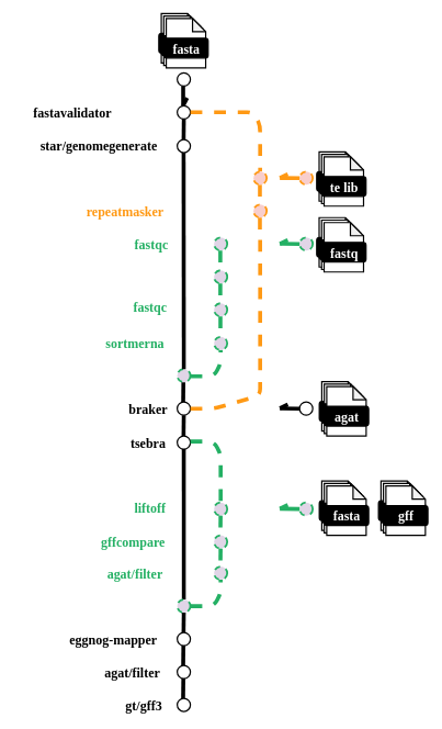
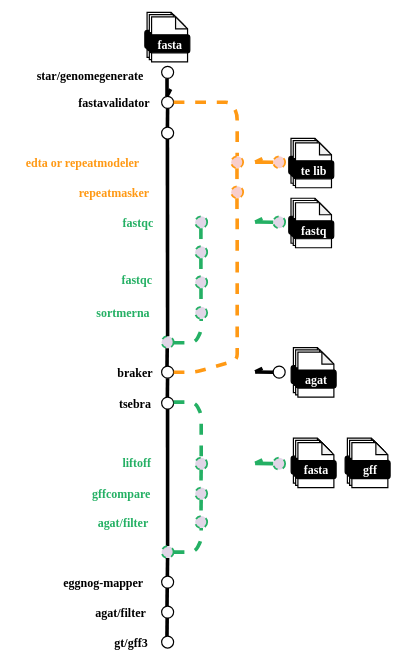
- <mxCell id="10" value="&lt;font face=&quot;Maven Pro&quot; data-font-src=&quot;https://fonts.googleapis.com/css?family=Maven+Pro&quot; style=&quot;font-size: 20px;&quot;&gt;fastavalidator&lt;/font&gt;" style="text;html=1;align=center;verticalAlign=middle;whiteSpace=wrap;rounded=0;fontStyle=1" parent="1" vertex="1"><mxGeometry x="45" y="155" width="130" height="30" as="geometry" /></mxCell>
+ <mxCell id="10" value="&lt;font face=&quot;Maven Pro&quot; data-font-src=&quot;https://fonts.googleapis.com/css?family=Maven+Pro&quot; style=&quot;font-size: 20px;&quot;&gt;fastavalidator&lt;/font&gt;" style="text;html=1;align=center;verticalAlign=middle;whiteSpace=wrap;rounded=0;fontStyle=1" parent="1" vertex="1"><mxGeometry x="125" y="155" width="130" height="30" as="geometry" /></mxCell>
- <mxCell id="13" value="&lt;font face=&quot;Maven Pro&quot;&gt;&lt;span style=&quot;font-size: 20px;&quot;&gt;star/genomegenerate&lt;/span&gt;&lt;/font&gt;" style="text;html=1;align=center;verticalAlign=middle;whiteSpace=wrap;rounded=0;fontStyle=1" parent="1" vertex="1"><mxGeometry x="45" y="206.25" width="210" height="30" as="geometry" /></mxCell>
+ <mxCell id="13" value="&lt;font face=&quot;Maven Pro&quot;&gt;&lt;span style=&quot;font-size: 20px;&quot;&gt;star/genomegenerate&lt;/span&gt;&lt;/font&gt;" style="text;html=1;align=center;verticalAlign=middle;whiteSpace=wrap;rounded=0;fontStyle=1" parent="1" vertex="1"><mxGeometry x="45" y="111.25" width="210" height="30" as="geometry" /></mxCell>
+ <mxCell id="11" value="&lt;font face=&quot;Maven Pro&quot;&gt;&lt;span style=&quot;font-size: 20px;&quot;&gt;edta or repeatmodeler&lt;/span&gt;&lt;/font&gt;" style="text;html=1;align=center;verticalAlign=middle;whiteSpace=wrap;rounded=0;fontColor=#ff9914;fontStyle=1" parent="1" vertex="1"><mxGeometry x="20" y="255" width="235" height="30" as="geometry" /></mxCell>
